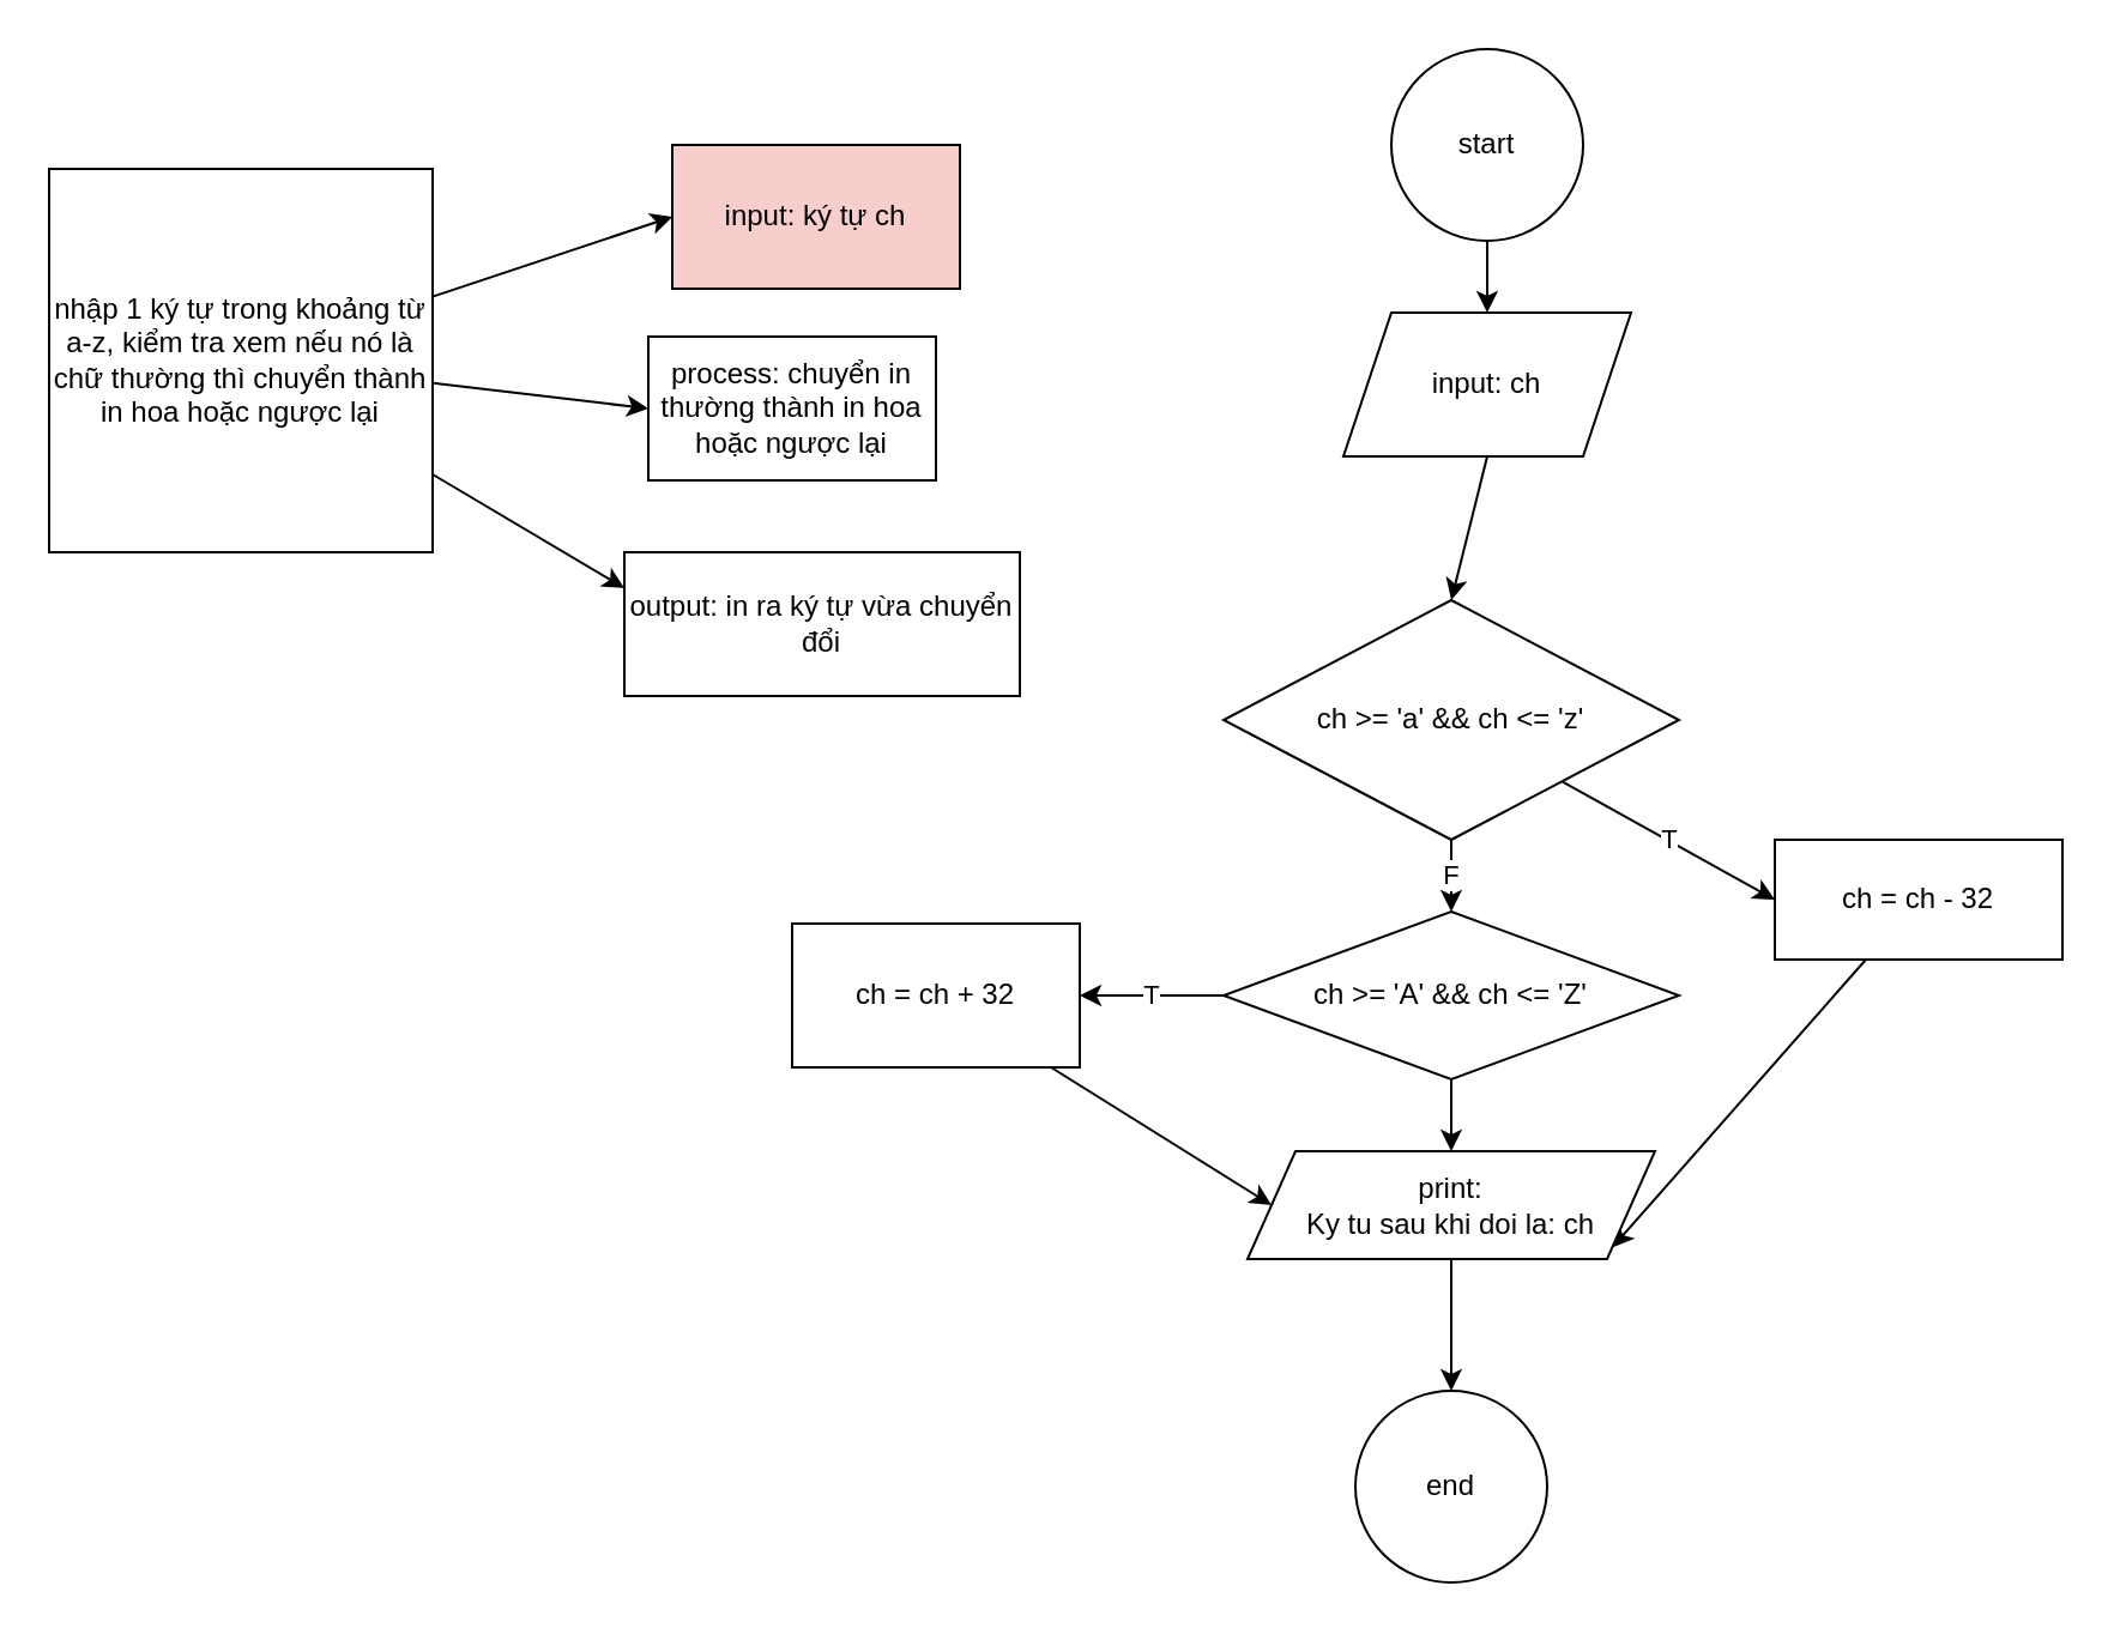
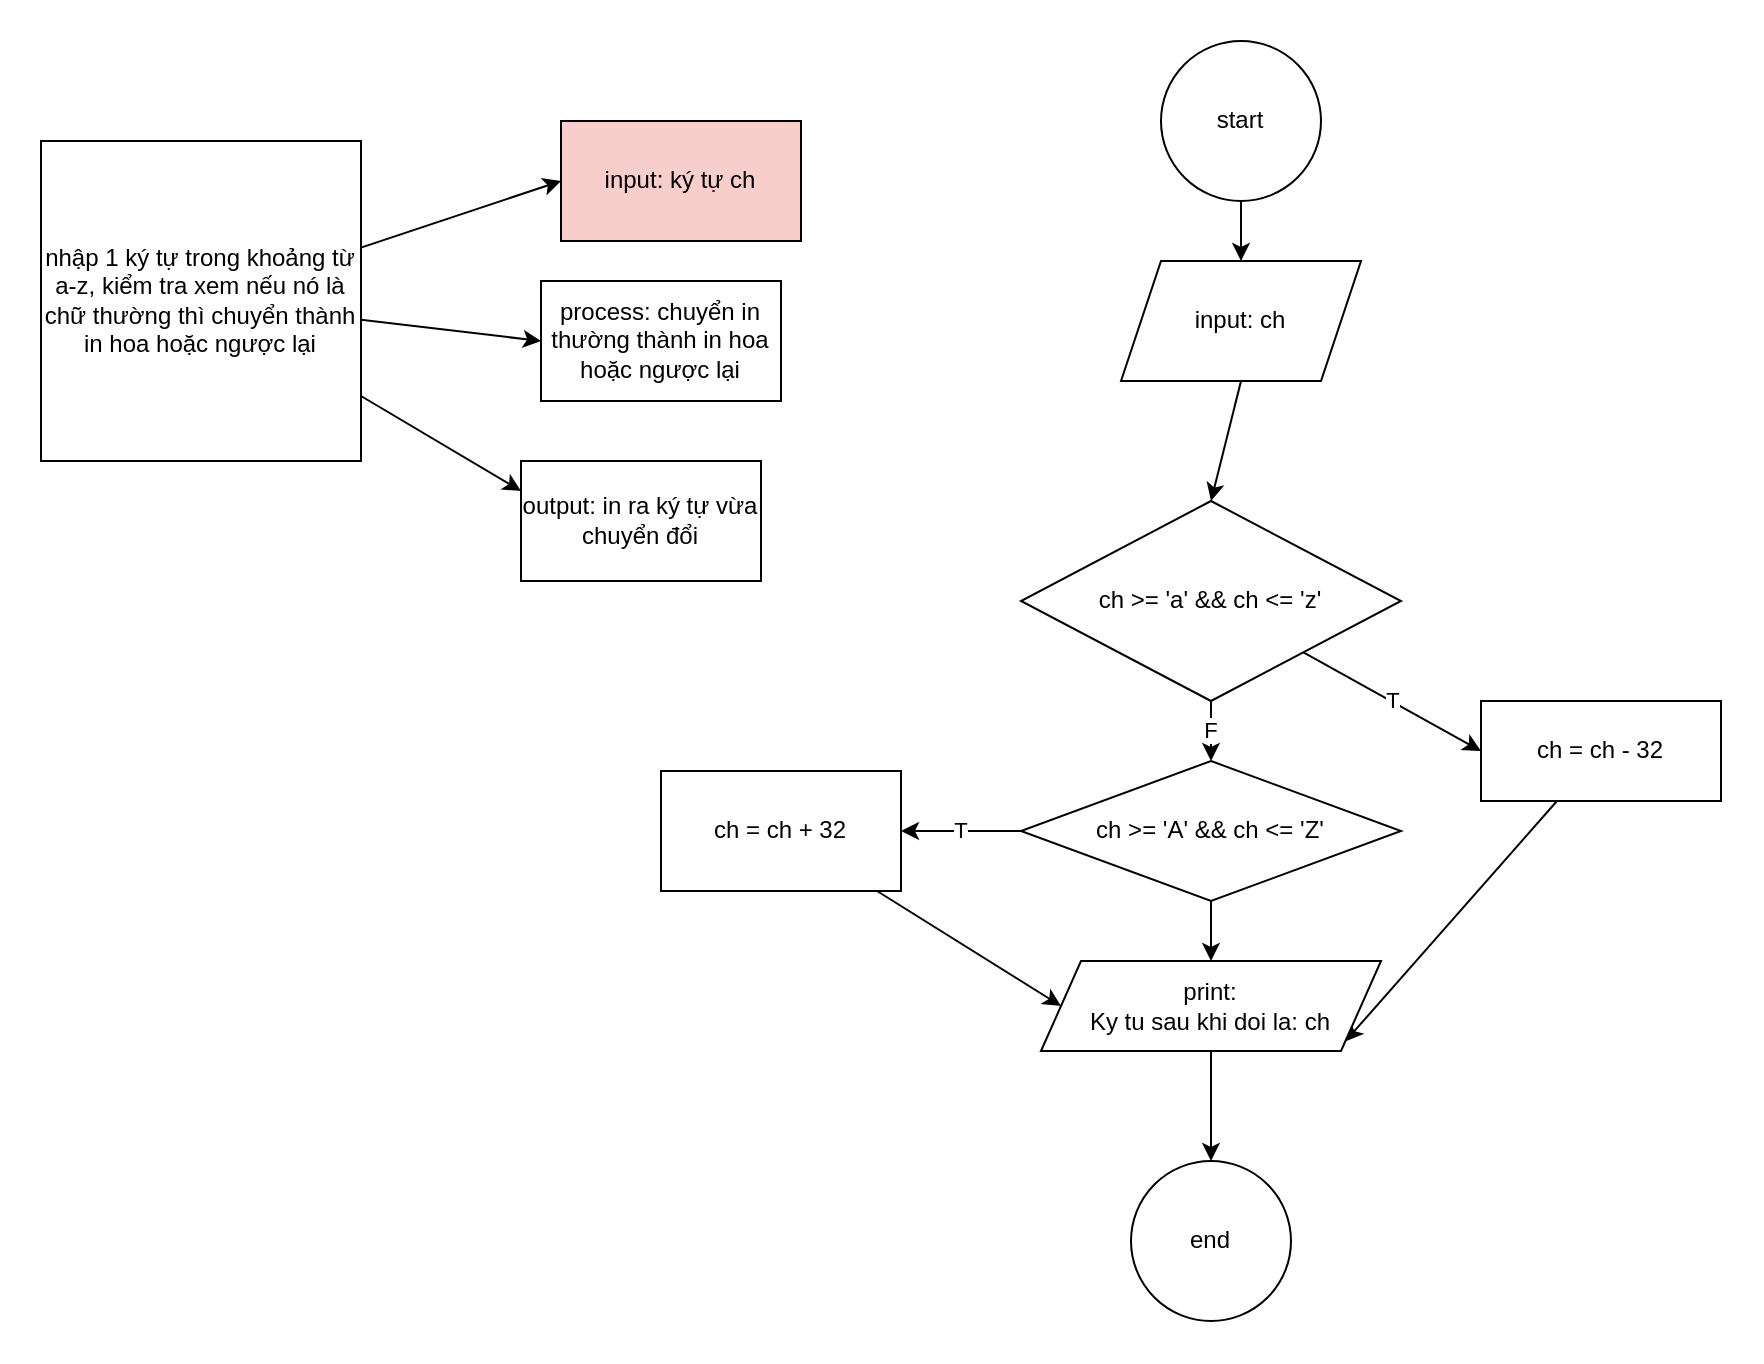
- <mxCell id="10" value="output: in ra ký tự vừa chuyển đổi" style="rounded=0;whiteSpace=wrap;html=1;" parent="1" vertex="1"><mxGeometry x="260" y="230" width="165" height="60" as="geometry" /></mxCell>
+ <mxCell id="10" value="output: in ra ký tự vừa chuyển đổi" style="rounded=0;whiteSpace=wrap;html=1;" parent="1" vertex="1"><mxGeometry x="260" y="230" width="120" height="60" as="geometry" /></mxCell>
